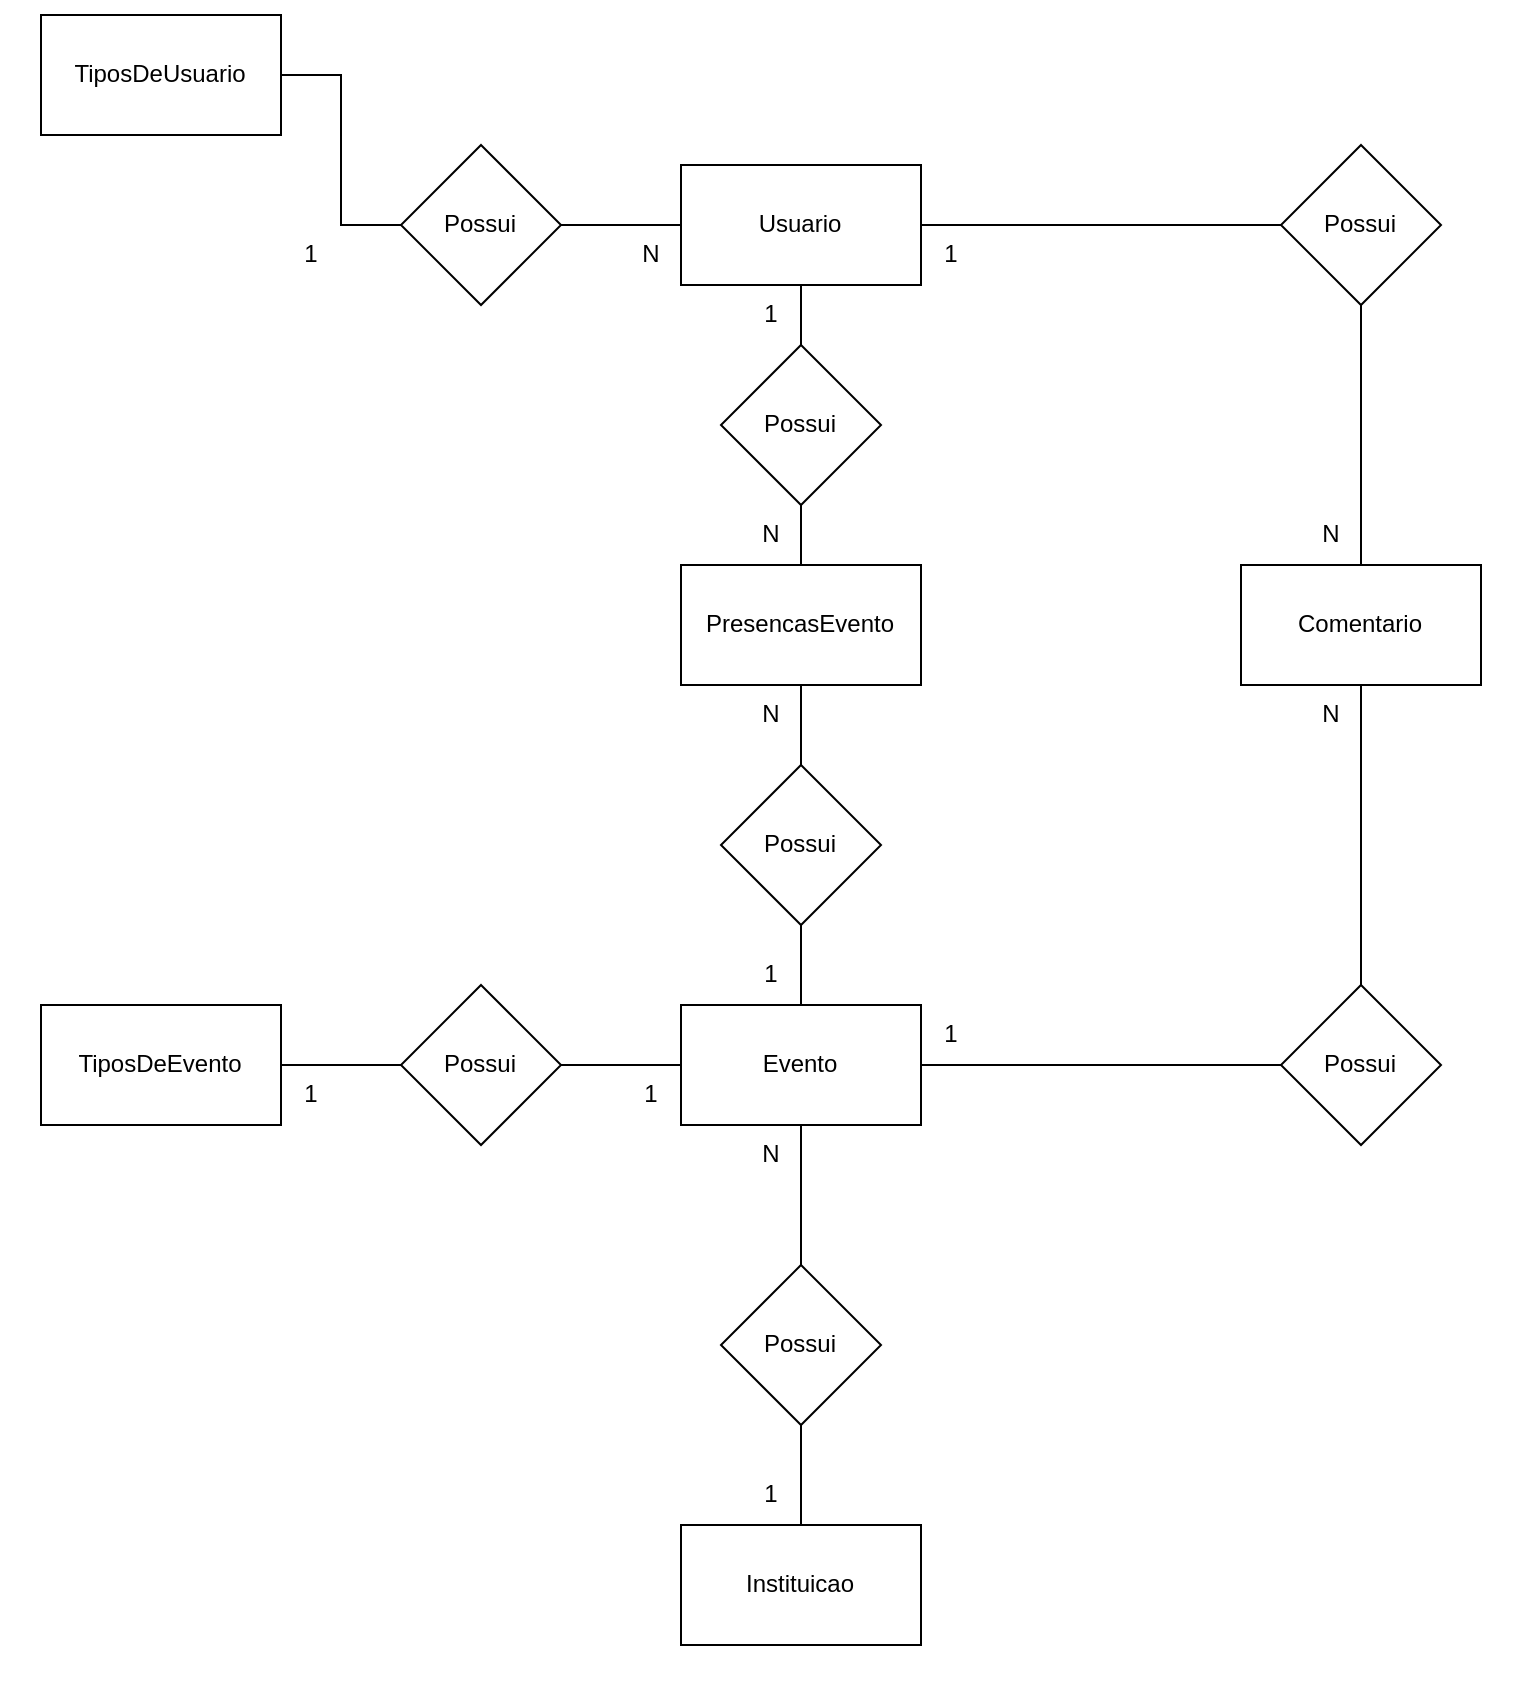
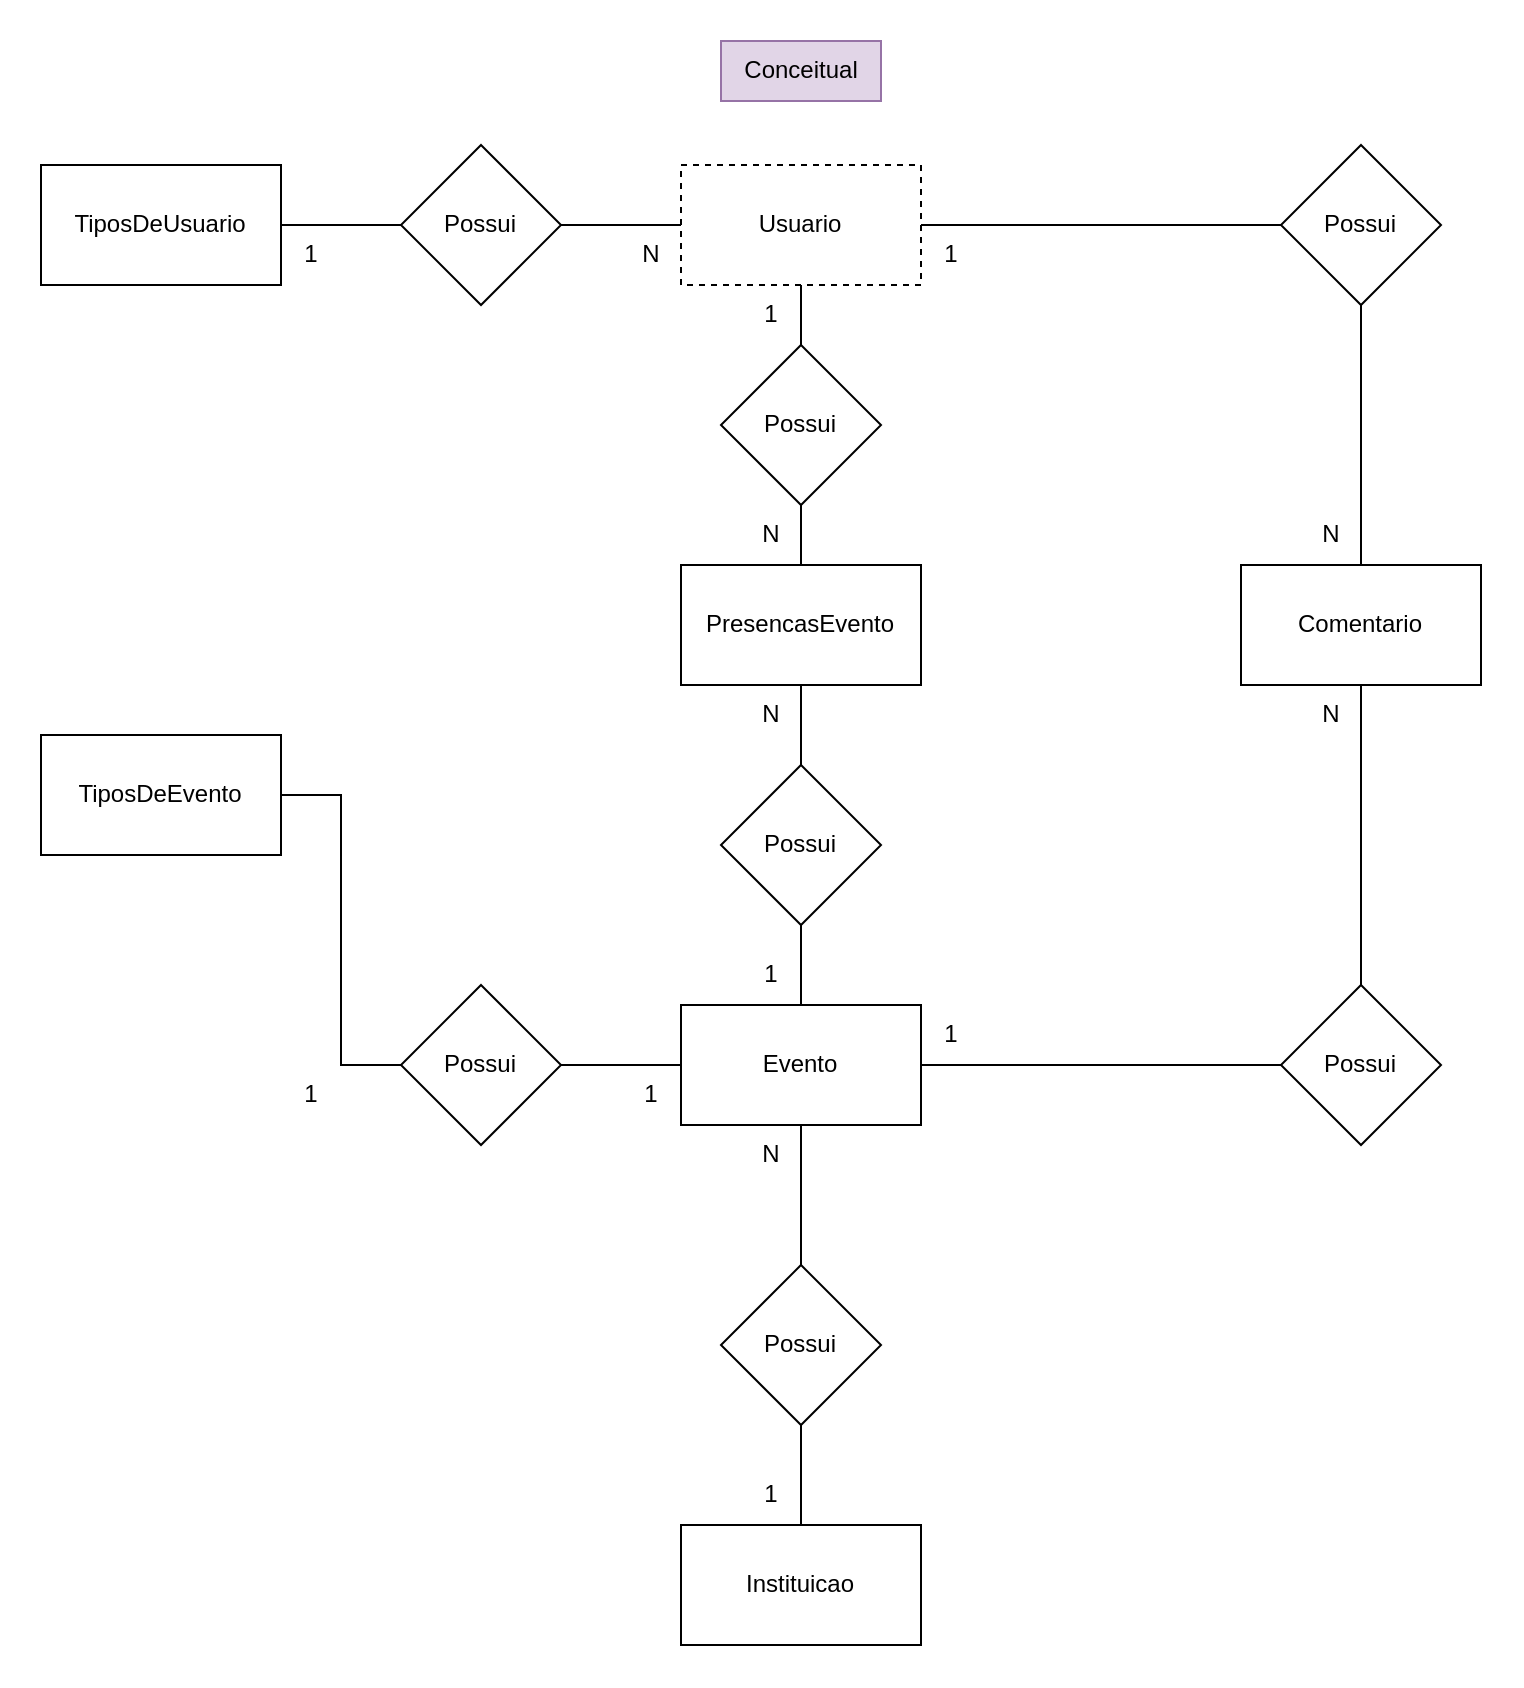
+ <mxCell id="44" value="Conceitual" style="text;html=1;align=center;verticalAlign=middle;resizable=0;points=[];autosize=1;labelBackgroundColor=none;fillColor=#e1d5e7;strokeColor=#9673a6;" parent="1" vertex="1"><mxGeometry x="360" y="20" width="80" height="30" as="geometry" /></mxCell>
- <mxCell id="6" value="TiposDeUsuario" style="rounded=0;whiteSpace=wrap;html=1;labelBackgroundColor=none;" parent="1" vertex="1"><mxGeometry x="20" y="7" width="120" height="60" as="geometry" /></mxCell>
+ <mxCell id="6" value="TiposDeUsuario" style="rounded=0;whiteSpace=wrap;html=1;labelBackgroundColor=none;" parent="1" vertex="1"><mxGeometry x="20" y="82" width="120" height="60" as="geometry" /></mxCell>
- <mxCell id="4" value="Usuario" style="rounded=0;whiteSpace=wrap;html=1;labelBackgroundColor=none;" parent="1" vertex="1"><mxGeometry x="340" y="82" width="120" height="60" as="geometry" /></mxCell>
+ <mxCell id="4" value="Usuario" style="rounded=0;whiteSpace=wrap;html=1;labelBackgroundColor=none;dashed=1;" parent="1" vertex="1"><mxGeometry x="340" y="82" width="120" height="60" as="geometry" /></mxCell>
- <mxCell id="11" value="TiposDeEvento" style="rounded=0;whiteSpace=wrap;html=1;labelBackgroundColor=none;" parent="1" vertex="1"><mxGeometry x="20" y="502" width="120" height="60" as="geometry" /></mxCell>
+ <mxCell id="11" value="TiposDeEvento" style="rounded=0;whiteSpace=wrap;html=1;labelBackgroundColor=none;" parent="1" vertex="1"><mxGeometry x="20" y="367" width="120" height="60" as="geometry" /></mxCell>
